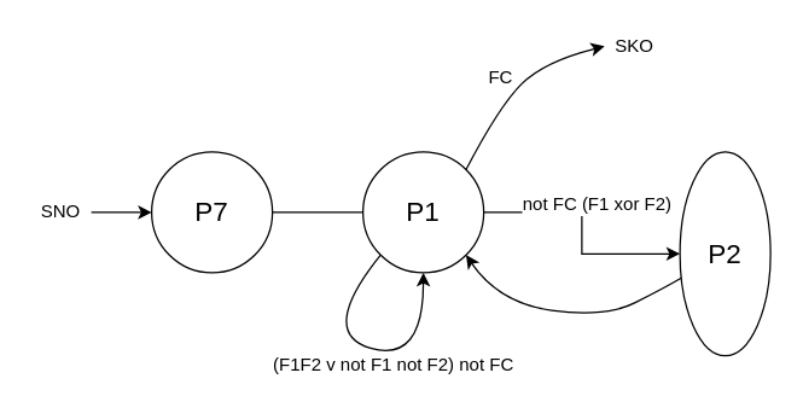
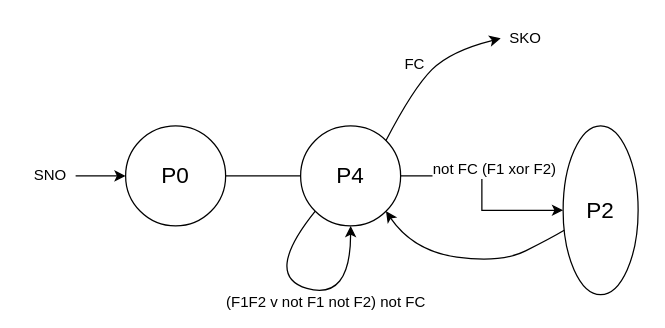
- <mxCell id="3" value="P7" style="ellipse;whiteSpace=wrap;html=1;aspect=fixed;fontSize=18;" vertex="1" parent="1"><mxGeometry x="100" y="100" width="80" height="80" as="geometry" /></mxCell>
+ <mxCell id="3" value="P0" style="ellipse;whiteSpace=wrap;html=1;aspect=fixed;fontSize=18;" vertex="1" parent="1"><mxGeometry x="100" y="100" width="80" height="80" as="geometry" /></mxCell>
- <mxCell id="6" value="P1" style="ellipse;whiteSpace=wrap;html=1;aspect=fixed;fontSize=18;" vertex="1" parent="1"><mxGeometry x="240" y="100" width="80" height="80" as="geometry" /></mxCell>
+ <mxCell id="6" value="P4" style="ellipse;whiteSpace=wrap;html=1;aspect=fixed;fontSize=18;" vertex="1" parent="1"><mxGeometry x="240" y="100" width="80" height="80" as="geometry" /></mxCell>
